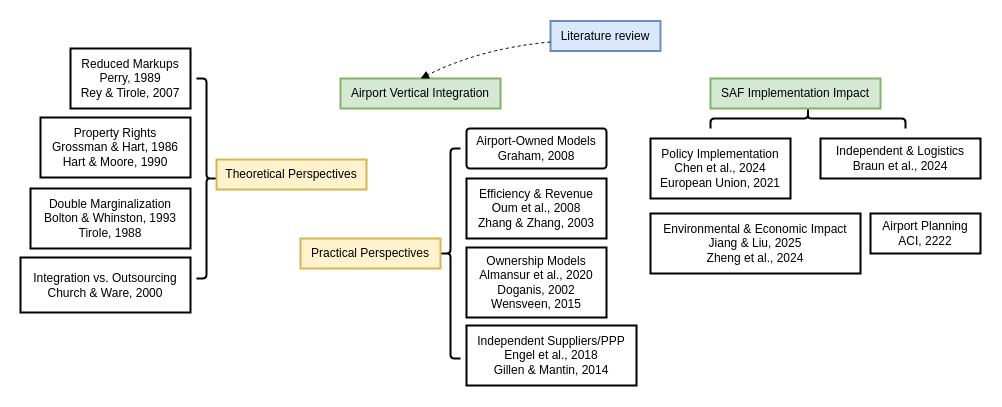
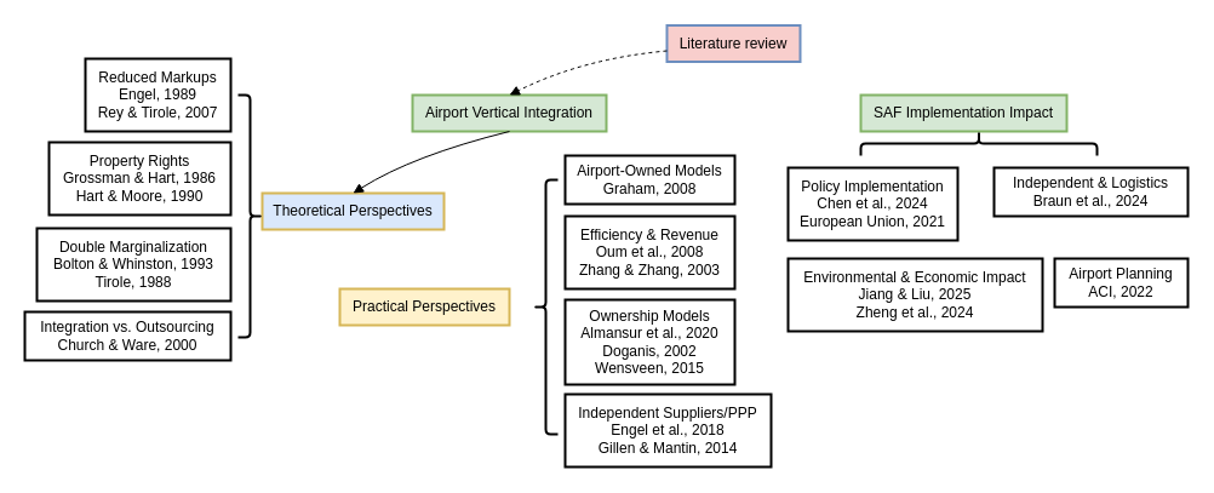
- <mxCell id="2" value="Literature review" style="whiteSpace=wrap;strokeWidth=2;arcSize=8;fillColor=#dae8fc;strokeColor=#6c8ebf;" vertex="1" parent="1"><mxGeometry x="550" y="20.5" width="110" height="30" as="geometry" /></mxCell>
+ <mxCell id="2" value="Literature review" style="whiteSpace=wrap;strokeWidth=2;arcSize=8;fillColor=#f8cecc;strokeColor=#6c8ebf;" vertex="1" parent="1"><mxGeometry x="550" y="20.5" width="110" height="30" as="geometry" /></mxCell>
- <mxCell id="19" value="Reduced Markups&#10;Perry, 1989&#10;Rey &amp; Tirole, 2007" style="whiteSpace=wrap;strokeWidth=2;arcSize=8;" vertex="1" parent="1"><mxGeometry x="70" y="48" width="120" height="60" as="geometry" /></mxCell>
+ <mxCell id="19" value="Reduced Markups&#10;Engel, 1989&#10;Rey &amp; Tirole, 2007" style="whiteSpace=wrap;strokeWidth=2;arcSize=8;" vertex="1" parent="1"><mxGeometry x="70" y="48" width="120" height="60" as="geometry" /></mxCell>
+ <mxCell id="18" value="" style="curved=1;startArrow=none;endArrow=block;exitX=0.5;exitY=1;entryX=0.5;entryY=0;rounded=0;arcSize=8;exitDx=0;exitDy=0;" edge="1" parent="1" source="3" target="5"><mxGeometry relative="1" as="geometry"><Array as="points"><mxPoint x="340" y="128" /></Array></mxGeometry></mxCell>
- <mxCell id="21" value="Airport-Owned Models&#10;Graham, 2008" style="whiteSpace=wrap;strokeWidth=2;arcSize=8;rounded=1;" vertex="1" parent="1"><mxGeometry x="466" y="128" width="140" height="40" as="geometry" /></mxCell>
+ <mxCell id="21" value="Airport-Owned Models&#10;Graham, 2008" style="whiteSpace=wrap;strokeWidth=2;arcSize=8;" vertex="1" parent="1"><mxGeometry x="466" y="128" width="140" height="40" as="geometry" /></mxCell>
- <mxCell id="5" value="Theoretical Perspectives" style="whiteSpace=wrap;strokeWidth=2;arcSize=8;fillColor=#fff2cc;strokeColor=#d6b656;" vertex="1" parent="1"><mxGeometry x="216" y="159" width="150" height="30" as="geometry" /></mxCell>
+ <mxCell id="5" value="Theoretical Perspectives" style="whiteSpace=wrap;strokeWidth=2;arcSize=8;fillColor=#dae8fc;strokeColor=#d6b656;" vertex="1" parent="1"><mxGeometry x="216" y="159" width="150" height="30" as="geometry" /></mxCell>
- <mxCell id="15" value="Airport Planning&#10;ACI, 2222" style="whiteSpace=wrap;strokeWidth=2;arcSize=8;" vertex="1" parent="1"><mxGeometry x="870" y="213" width="110" height="40" as="geometry" /></mxCell>
+ <mxCell id="15" value="Airport Planning&#10;ACI, 2022" style="whiteSpace=wrap;strokeWidth=2;arcSize=8;" vertex="1" parent="1"><mxGeometry x="870" y="213" width="110" height="40" as="geometry" /></mxCell>
- <mxCell id="6" value="Practical Perspectives" style="whiteSpace=wrap;strokeWidth=2;arcSize=8;fillColor=#fff2cc;strokeColor=#d6b656;" vertex="1" parent="1"><mxGeometry x="300" y="238" width="140" height="30" as="geometry" /></mxCell>
+ <mxCell id="6" value="Practical Perspectives" style="whiteSpace=wrap;strokeWidth=2;arcSize=8;fillColor=#fff2cc;strokeColor=#d6b656;" vertex="1" parent="1"><mxGeometry x="280" y="238" width="140" height="30" as="geometry" /></mxCell>
- <mxCell id="9" value="Integration vs. Outsourcing&#10;Church &amp; Ware, 2000" style="whiteSpace=wrap;strokeWidth=2;arcSize=8;" vertex="1" parent="1"><mxGeometry x="20" y="257" width="170" height="55" as="geometry" /></mxCell>
+ <mxCell id="9" value="Integration vs. Outsourcing&#10;Church &amp; Ware, 2000" style="whiteSpace=wrap;strokeWidth=2;arcSize=8;" vertex="1" parent="1"><mxGeometry x="20" y="257" width="170" height="40" as="geometry" /></mxCell>
